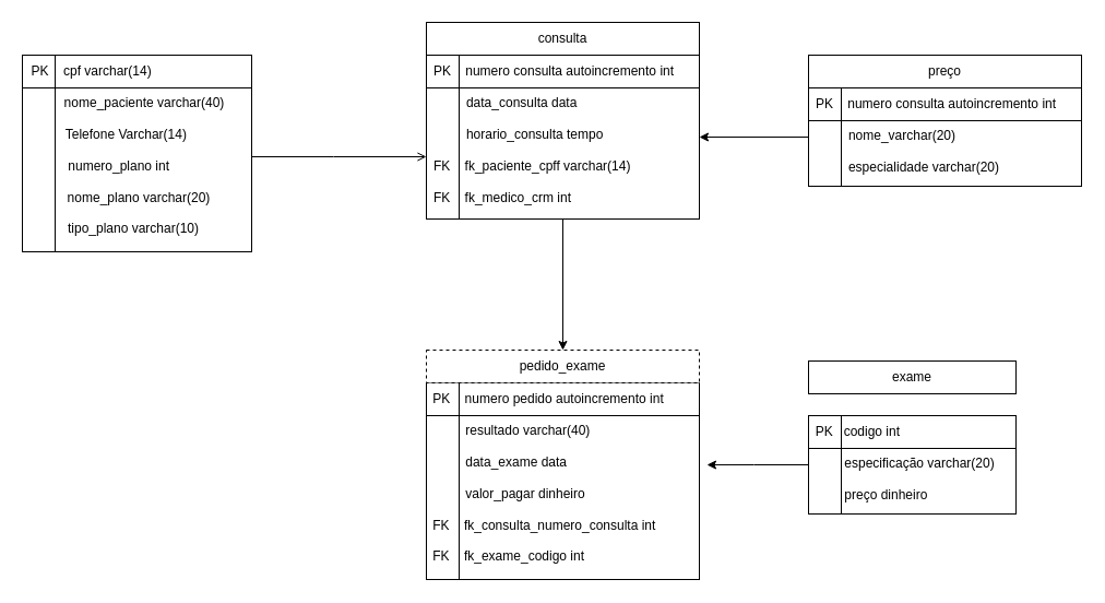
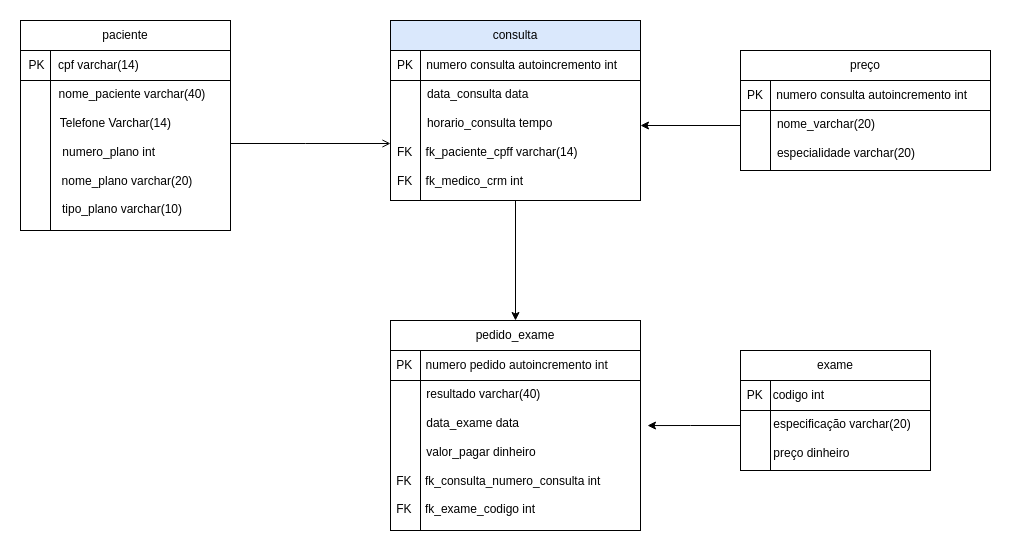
+ <mxCell id="4" value="paciente" style="rounded=0;whiteSpace=wrap;html=1;" parent="1" vertex="1"><mxGeometry x="20" y="20" width="210" height="30" as="geometry" /></mxCell>
- <mxCell id="7" value="consulta" style="rounded=0;whiteSpace=wrap;html=1;" parent="1" vertex="1"><mxGeometry x="390" y="20" width="250" height="30" as="geometry" /></mxCell>
+ <mxCell id="7" value="consulta" style="rounded=0;whiteSpace=wrap;html=1;fillColor=#dae8fc;" parent="1" vertex="1"><mxGeometry x="390" y="20" width="250" height="30" as="geometry" /></mxCell>
- <mxCell id="12" value="pedido_exame" style="rounded=0;whiteSpace=wrap;html=1;dashed=1;" parent="1" vertex="1"><mxGeometry x="390" y="320" width="250" height="30" as="geometry" /></mxCell>
+ <mxCell id="12" value="pedido_exame" style="rounded=0;whiteSpace=wrap;html=1;" parent="1" vertex="1"><mxGeometry x="390" y="320" width="250" height="30" as="geometry" /></mxCell>
- <mxCell id="14" value="exame" style="rounded=0;whiteSpace=wrap;html=1;" parent="1" vertex="1"><mxGeometry x="740" y="330" width="190" height="30" as="geometry" /></mxCell>
+ <mxCell id="14" value="exame" style="rounded=0;whiteSpace=wrap;html=1;" parent="1" vertex="1"><mxGeometry x="740" y="350" width="190" height="30" as="geometry" /></mxCell>
